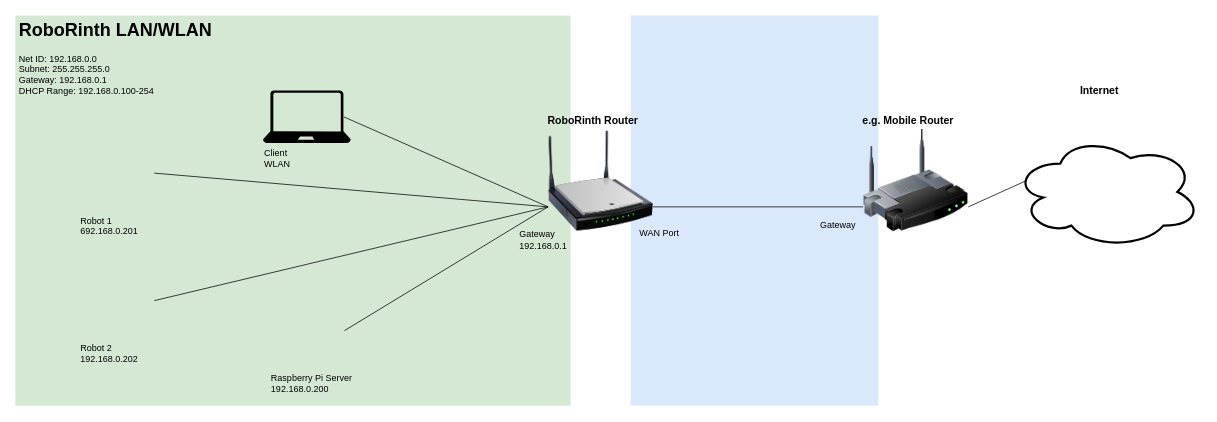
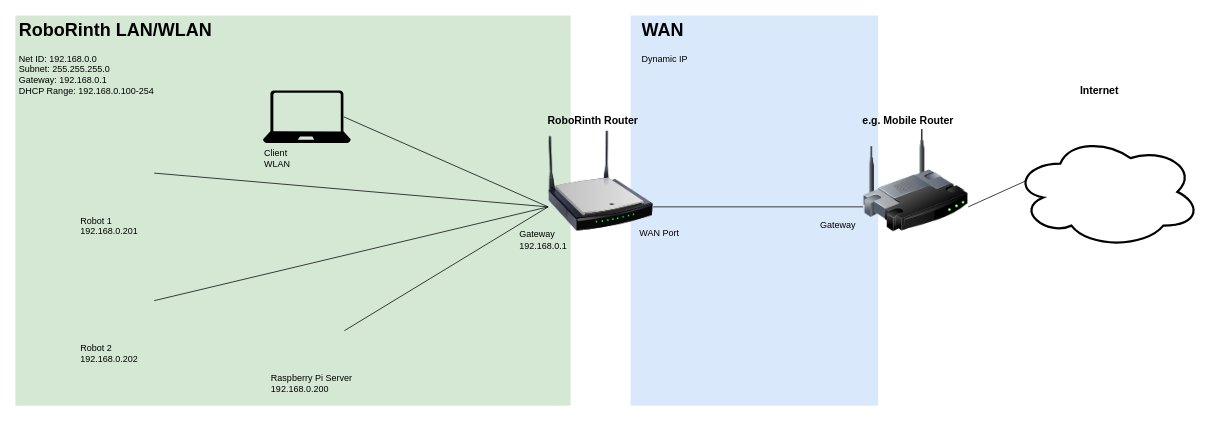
+ <mxCell id="20" value="&lt;h1&gt;WAN&lt;br&gt;&lt;/h1&gt;&lt;p&gt;Dynamic IP&lt;br&gt;&lt;/p&gt;" style="text;html=1;strokeColor=none;fillColor=none;spacing=5;spacingTop=-20;whiteSpace=wrap;overflow=hidden;rounded=0;" parent="1" vertex="1"><mxGeometry x="850" y="20" width="270" height="120" as="geometry" /></mxCell>
- <mxCell id="7" value="Robot 1&lt;br&gt;&lt;div align=&quot;left&quot;&gt;692.168.0.201&lt;br&gt;&lt;/div&gt;" style="shape=image;html=1;verticalAlign=top;verticalLabelPosition=bottom;labelBackgroundColor=none;imageAspect=0;aspect=fixed;image=https://cdn0.iconfinder.com/data/icons/star-wars/512/c3po-128.png;align=left;" parent="1" vertex="1"><mxGeometry x="105" y="180" width="100" height="100" as="geometry" /></mxCell>
+ <mxCell id="7" value="Robot 1&lt;br&gt;&lt;div align=&quot;left&quot;&gt;192.168.0.201&lt;br&gt;&lt;/div&gt;" style="shape=image;html=1;verticalAlign=top;verticalLabelPosition=bottom;labelBackgroundColor=none;imageAspect=0;aspect=fixed;image=https://cdn0.iconfinder.com/data/icons/star-wars/512/c3po-128.png;align=left;" parent="1" vertex="1"><mxGeometry x="105" y="180" width="100" height="100" as="geometry" /></mxCell>
